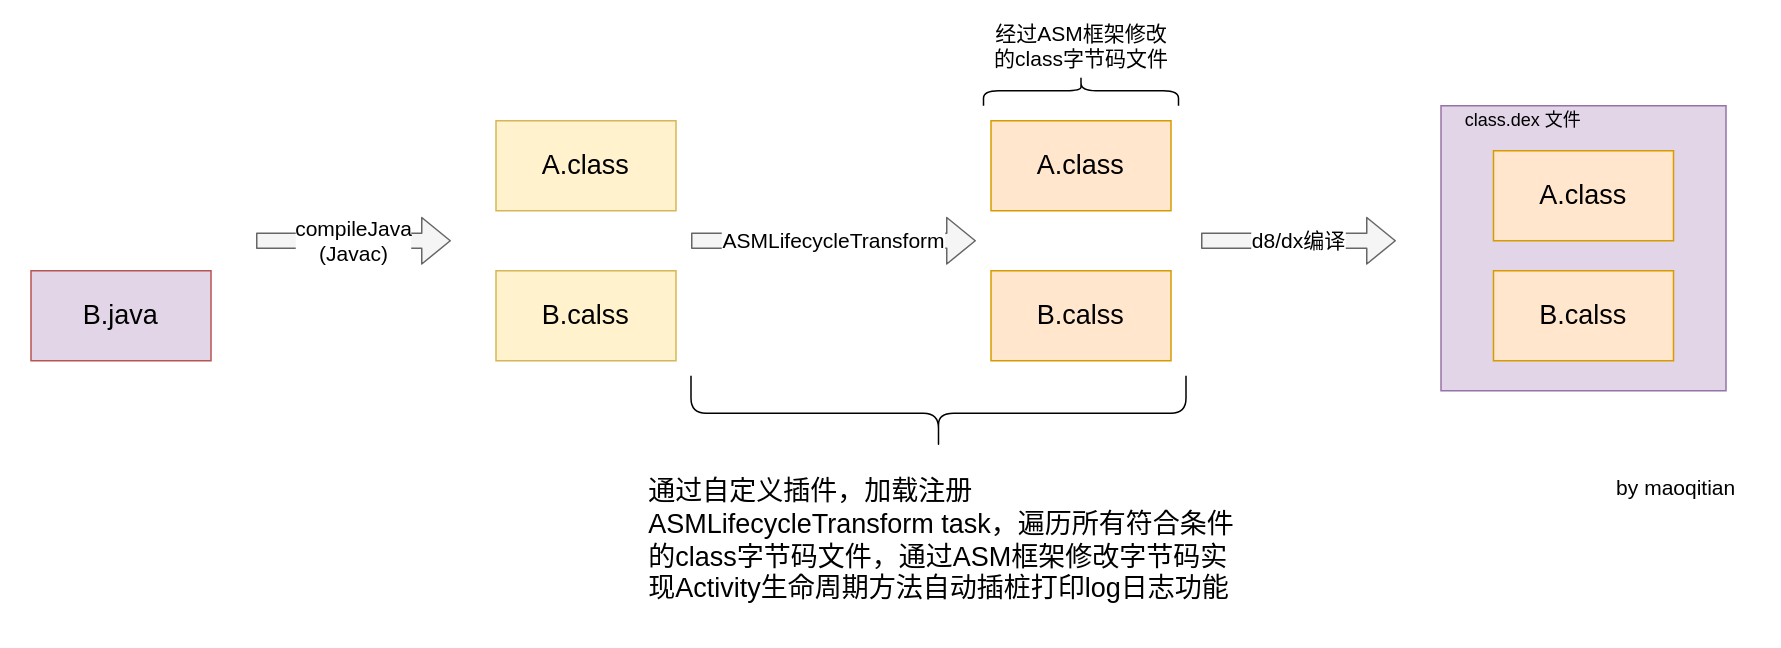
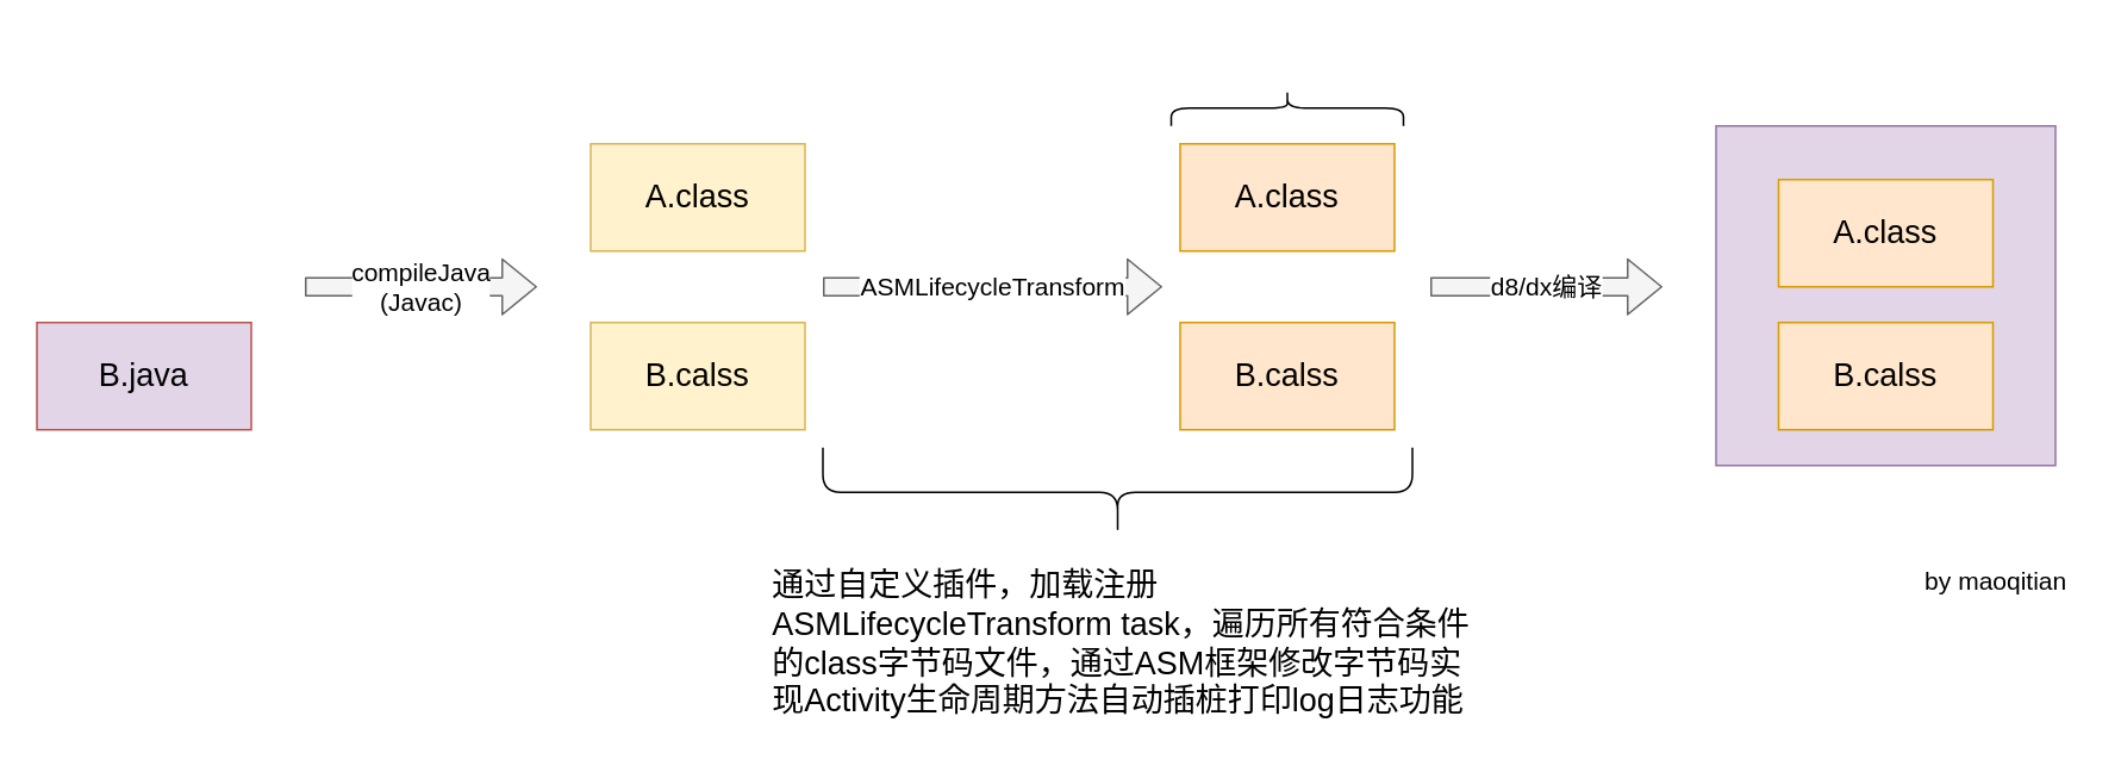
- <mxCell id="17" value="&lt;font style=&quot;font-size: 14px&quot;&gt;经过ASM框架修改的class字节码文件&lt;/font&gt;" style="text;html=1;strokeColor=none;fillColor=none;align=center;verticalAlign=middle;whiteSpace=wrap;rounded=0;" vertex="1" parent="1"><mxGeometry x="657.5" y="20" width="125" height="20" as="geometry" /></mxCell>
- <mxCell id="13" value="class.dex 文件" style="text;html=1;strokeColor=none;fillColor=none;align=center;verticalAlign=middle;whiteSpace=wrap;rounded=0;" vertex="1" parent="1"><mxGeometry x="970" y="70" width="90" height="20" as="geometry" /></mxCell>
